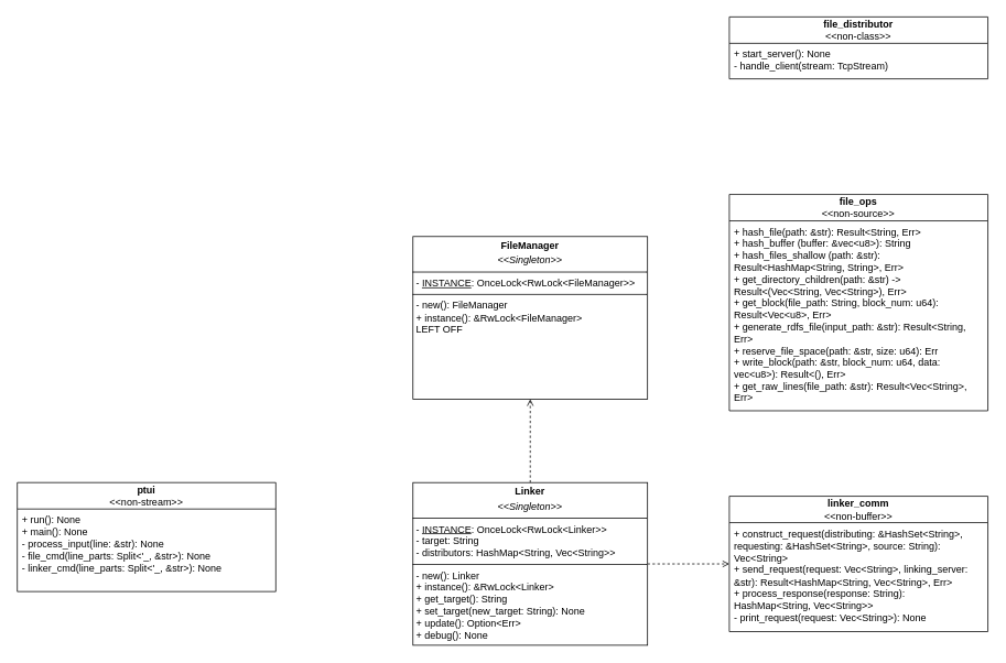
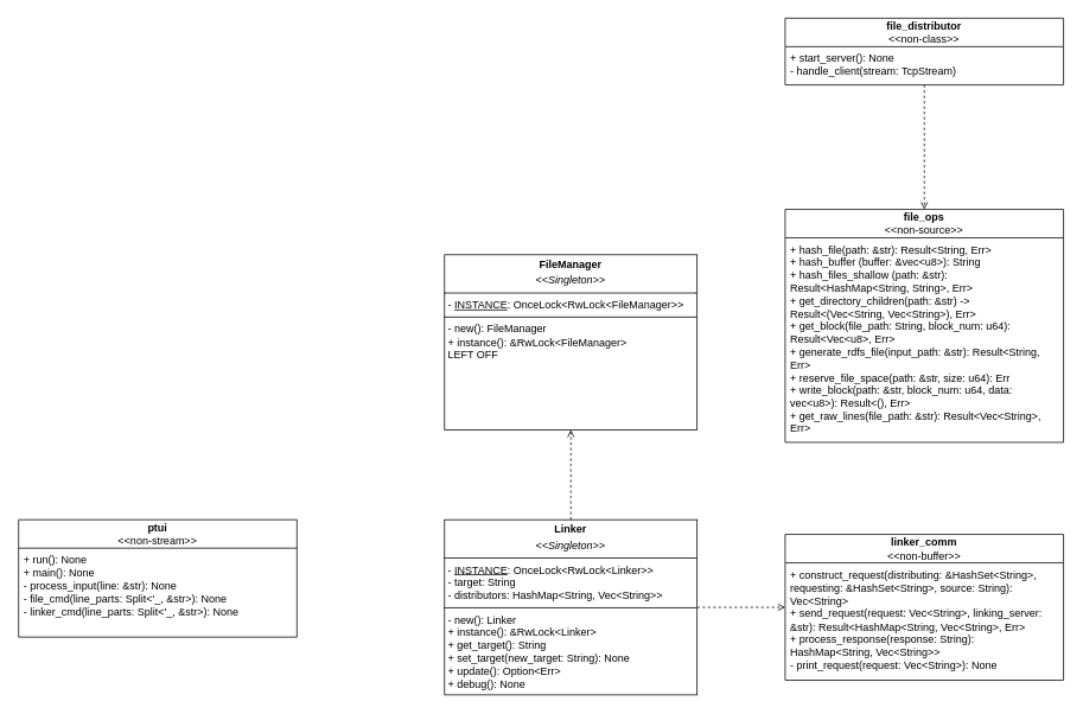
+ <mxCell id="6" style="edgeStyle=orthogonalEdgeStyle;rounded=0;orthogonalLoop=1;jettySize=auto;html=1;entryX=0.5;entryY=0;entryDx=0;entryDy=0;dashed=1;endArrow=open;endFill=0;" edge="1" parent="1" source="7" target="2"><mxGeometry relative="1" as="geometry" /></mxCell>
